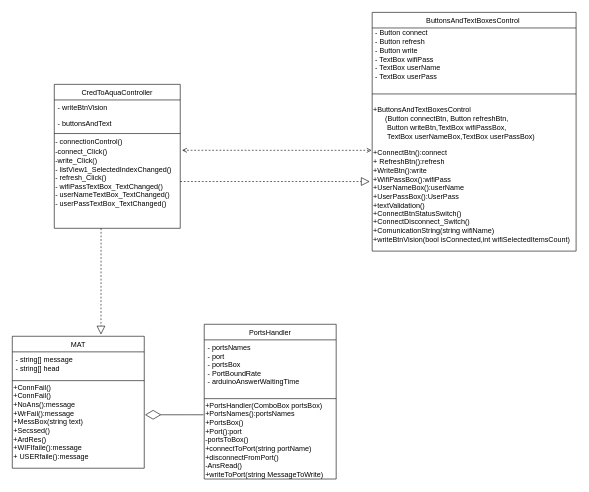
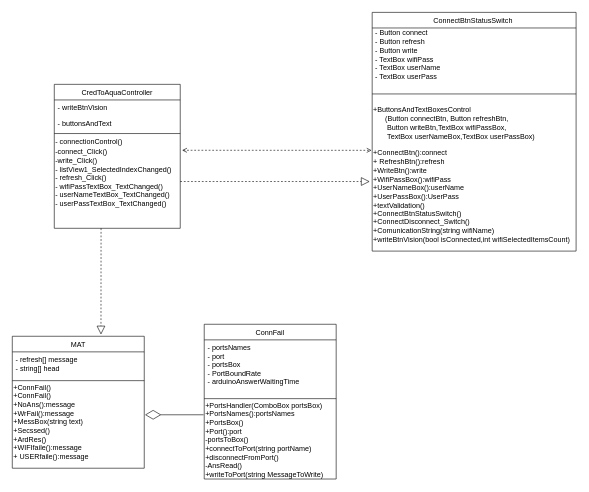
- <mxCell id="12" value="ButtonsAndTextBoxesControl " style="swimlane;fontStyle=0;align=center;verticalAlign=top;childLayout=stackLayout;horizontal=1;startSize=26;horizontalStack=0;resizeParent=1;resizeLast=0;collapsible=1;marginBottom=0;rounded=0;shadow=0;strokeWidth=1;perimeterSpacing=0;flipH=1;" parent="1" vertex="1"><mxGeometry x="620" y="20" width="340" height="398" as="geometry"><mxRectangle x="550" y="140" width="160" height="26" as="alternateBounds" /></mxGeometry></mxCell>
+ <mxCell id="12" value="ConnectBtnStatusSwitch " style="swimlane;fontStyle=0;align=center;verticalAlign=top;childLayout=stackLayout;horizontal=1;startSize=26;horizontalStack=0;resizeParent=1;resizeLast=0;collapsible=1;marginBottom=0;rounded=0;shadow=0;strokeWidth=1;perimeterSpacing=0;flipH=1;" parent="1" vertex="1"><mxGeometry x="620" y="20" width="340" height="398" as="geometry"><mxRectangle x="550" y="140" width="160" height="26" as="alternateBounds" /></mxGeometry></mxCell>
- <mxCell id="8" value="PortsHandler" style="swimlane;fontStyle=0;align=center;verticalAlign=top;childLayout=stackLayout;horizontal=1;startSize=26;horizontalStack=0;resizeParent=1;resizeLast=0;collapsible=1;marginBottom=0;rounded=0;shadow=0;strokeWidth=1;" parent="1" vertex="1"><mxGeometry x="340" y="540" width="220" height="258" as="geometry"><mxRectangle x="340" y="380" width="170" height="26" as="alternateBounds" /></mxGeometry></mxCell>
+ <mxCell id="8" value="ConnFail" style="swimlane;fontStyle=0;align=center;verticalAlign=top;childLayout=stackLayout;horizontal=1;startSize=26;horizontalStack=0;resizeParent=1;resizeLast=0;collapsible=1;marginBottom=0;rounded=0;shadow=0;strokeWidth=1;" parent="1" vertex="1"><mxGeometry x="340" y="540" width="220" height="258" as="geometry"><mxRectangle x="340" y="380" width="170" height="26" as="alternateBounds" /></mxGeometry></mxCell>
- <mxCell id="17" value="- string[] message&#10;- string[] head &#10;" style="text;align=left;verticalAlign=top;spacingLeft=4;spacingRight=4;overflow=hidden;rotatable=0;points=[[0,0.5],[1,0.5]];portConstraint=eastwest;" parent="16" vertex="1"><mxGeometry y="26" width="220" height="44" as="geometry" /></mxCell>
+ <mxCell id="17" value="- refresh[] message&#10;- string[] head &#10;" style="text;align=left;verticalAlign=top;spacingLeft=4;spacingRight=4;overflow=hidden;rotatable=0;points=[[0,0.5],[1,0.5]];portConstraint=eastwest;" parent="16" vertex="1"><mxGeometry y="26" width="220" height="44" as="geometry" /></mxCell>
